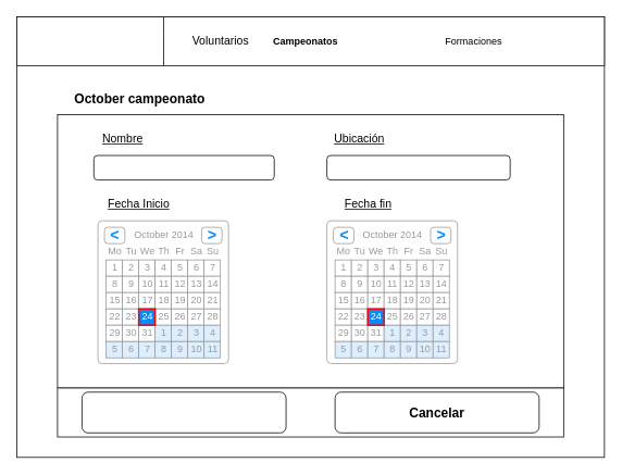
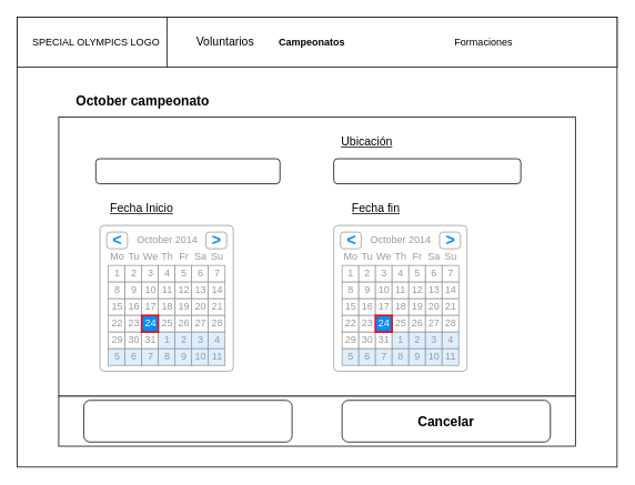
+ <mxCell id="5" value="SPECIAL OLYMPICS LOGO" style="text;html=1;strokeColor=none;fillColor=none;align=center;verticalAlign=middle;whiteSpace=wrap;rounded=0;" parent="1" vertex="1"><mxGeometry x="30" y="40" width="170" height="20" as="geometry" /></mxCell>
- <mxCell id="12" value="Nombre" style="text;html=1;strokeColor=none;fillColor=none;align=center;verticalAlign=middle;whiteSpace=wrap;rounded=0;fontStyle=4;fontSize=14;" parent="1" vertex="1"><mxGeometry x="130" y="160" width="40" height="20" as="geometry" /></mxCell>
